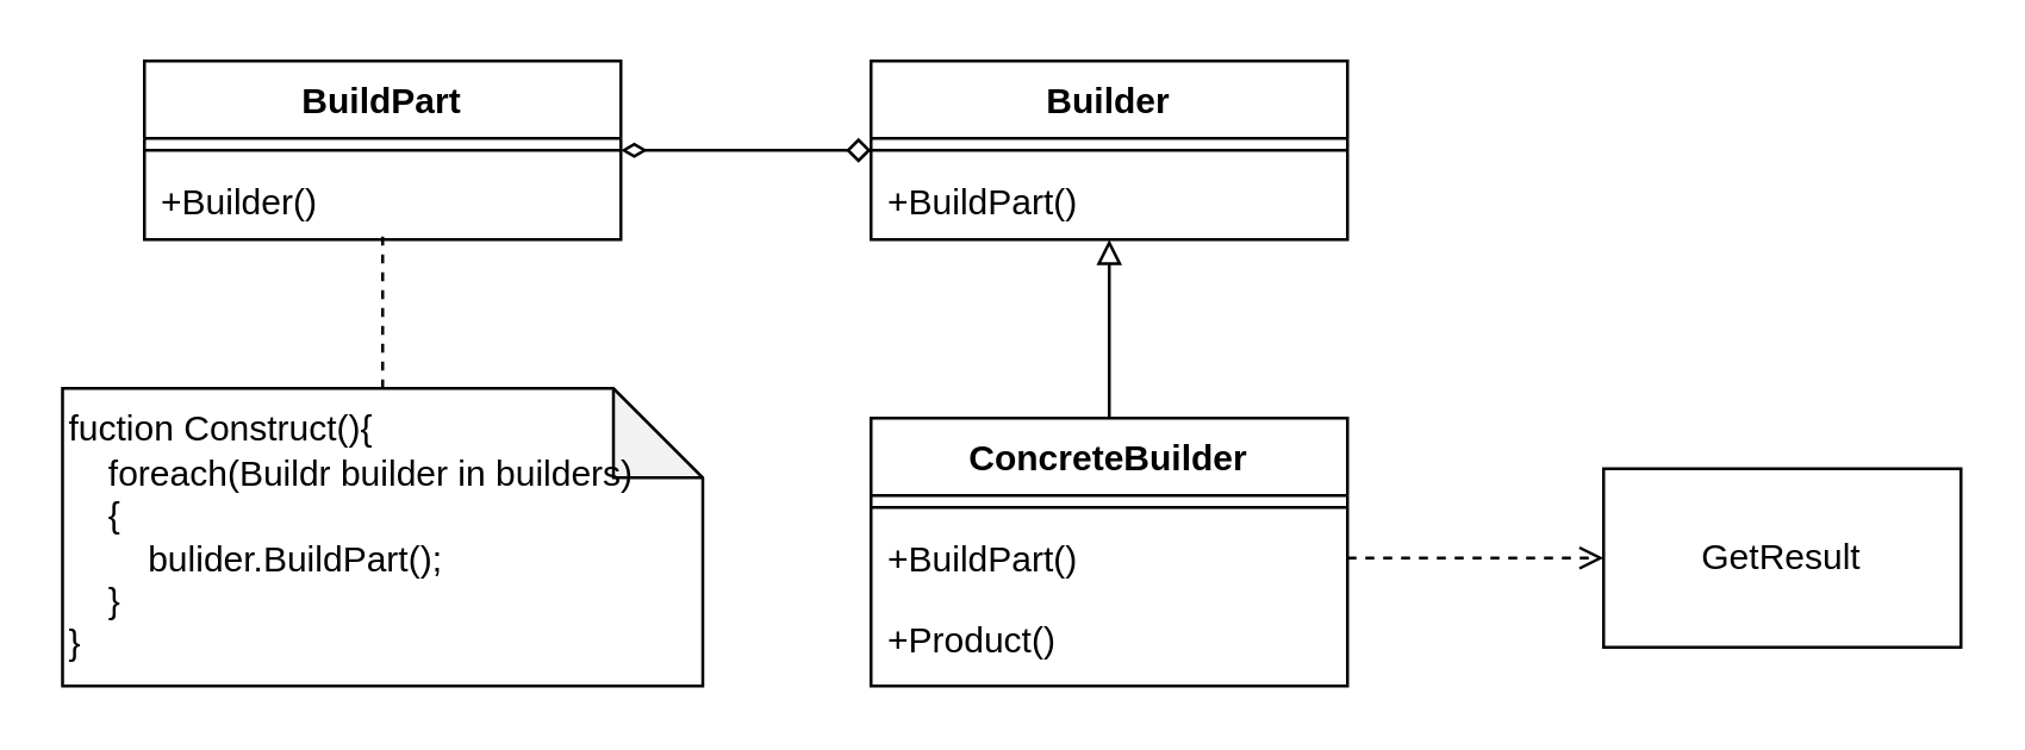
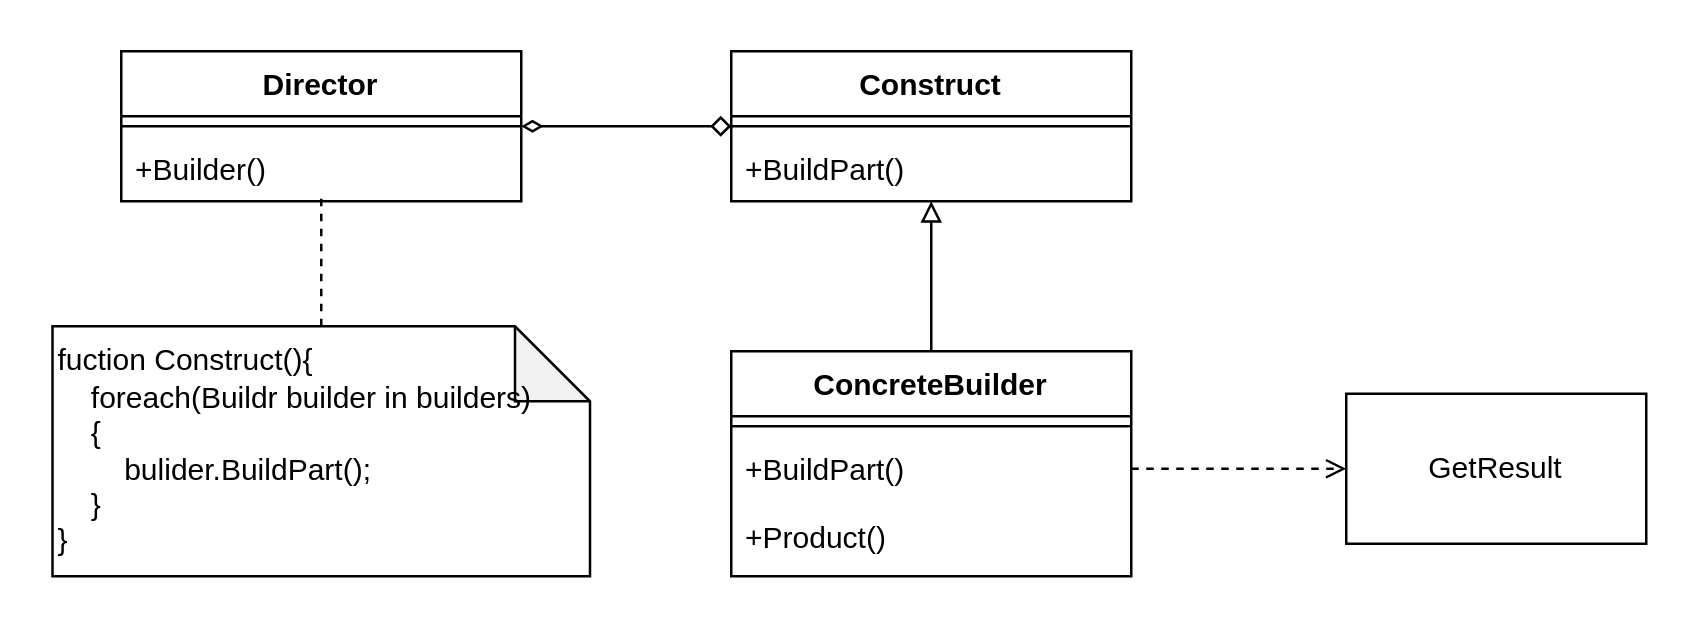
- <mxCell id="11" value="BuildPart" style="swimlane;fontStyle=1;align=center;verticalAlign=top;childLayout=stackLayout;horizontal=1;startSize=26;horizontalStack=0;resizeParent=1;resizeParentMax=0;resizeLast=0;collapsible=1;marginBottom=0;whiteSpace=wrap;html=1;" vertex="1" parent="1"><mxGeometry x="48" y="20" width="160" height="60" as="geometry" /></mxCell>
+ <mxCell id="11" value="Director" style="swimlane;fontStyle=1;align=center;verticalAlign=top;childLayout=stackLayout;horizontal=1;startSize=26;horizontalStack=0;resizeParent=1;resizeParentMax=0;resizeLast=0;collapsible=1;marginBottom=0;whiteSpace=wrap;html=1;" vertex="1" parent="1"><mxGeometry x="48" y="20" width="160" height="60" as="geometry" /></mxCell>
- <mxCell id="2" value="Builder" style="swimlane;fontStyle=1;align=center;verticalAlign=top;childLayout=stackLayout;horizontal=1;startSize=26;horizontalStack=0;resizeParent=1;resizeParentMax=0;resizeLast=0;collapsible=1;marginBottom=0;whiteSpace=wrap;html=1;" vertex="1" parent="1"><mxGeometry x="292" y="20" width="160" height="60" as="geometry" /></mxCell>
+ <mxCell id="2" value="Construct" style="swimlane;fontStyle=1;align=center;verticalAlign=top;childLayout=stackLayout;horizontal=1;startSize=26;horizontalStack=0;resizeParent=1;resizeParentMax=0;resizeLast=0;collapsible=1;marginBottom=0;whiteSpace=wrap;html=1;" vertex="1" parent="1"><mxGeometry x="292" y="20" width="160" height="60" as="geometry" /></mxCell>
